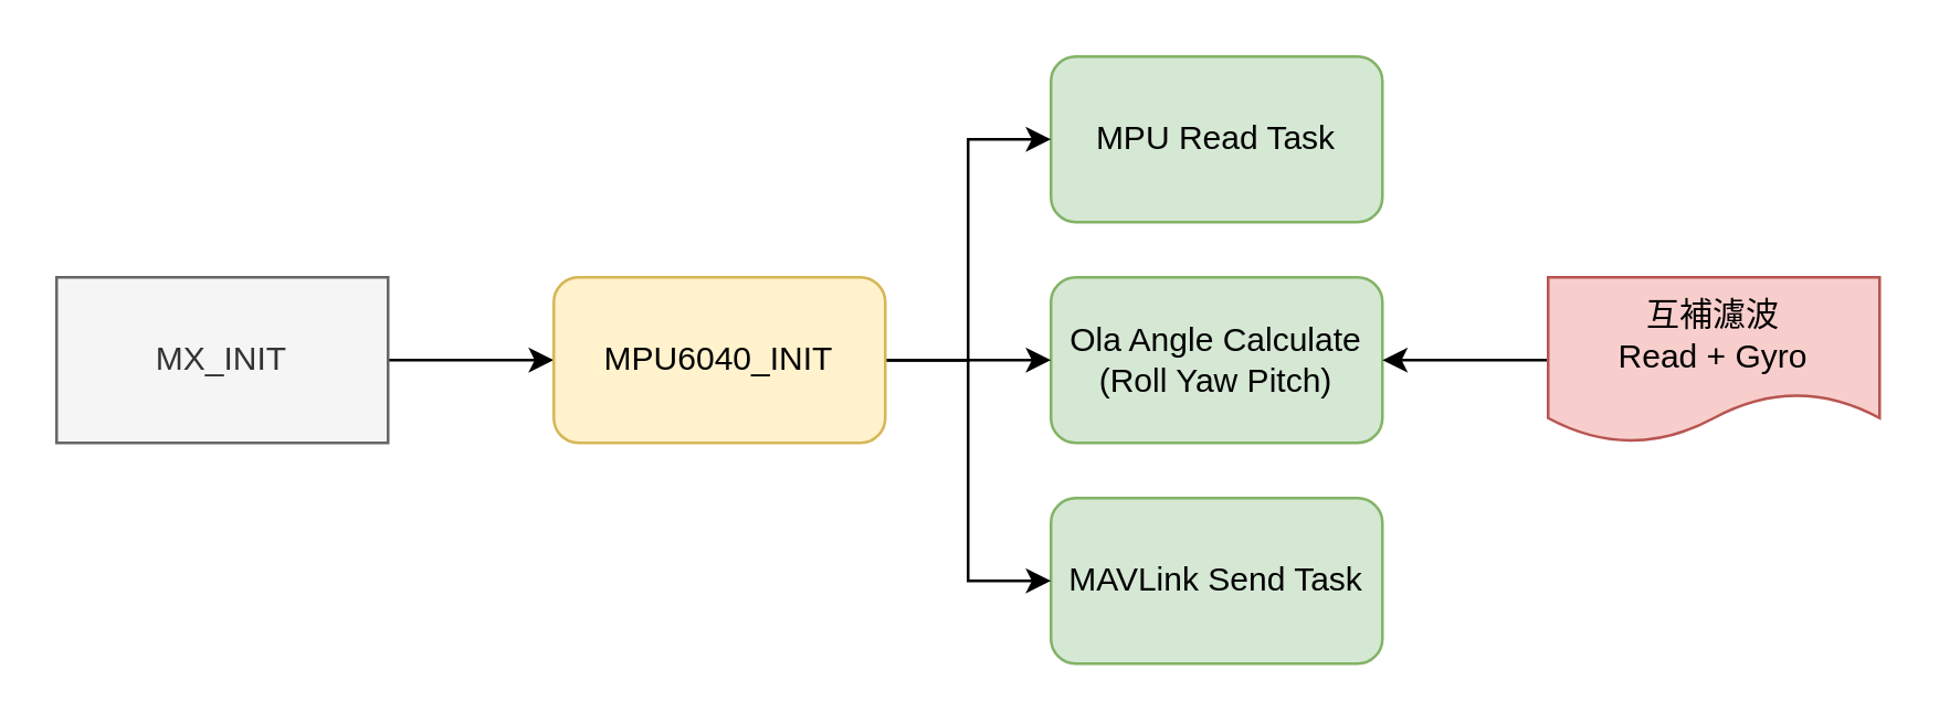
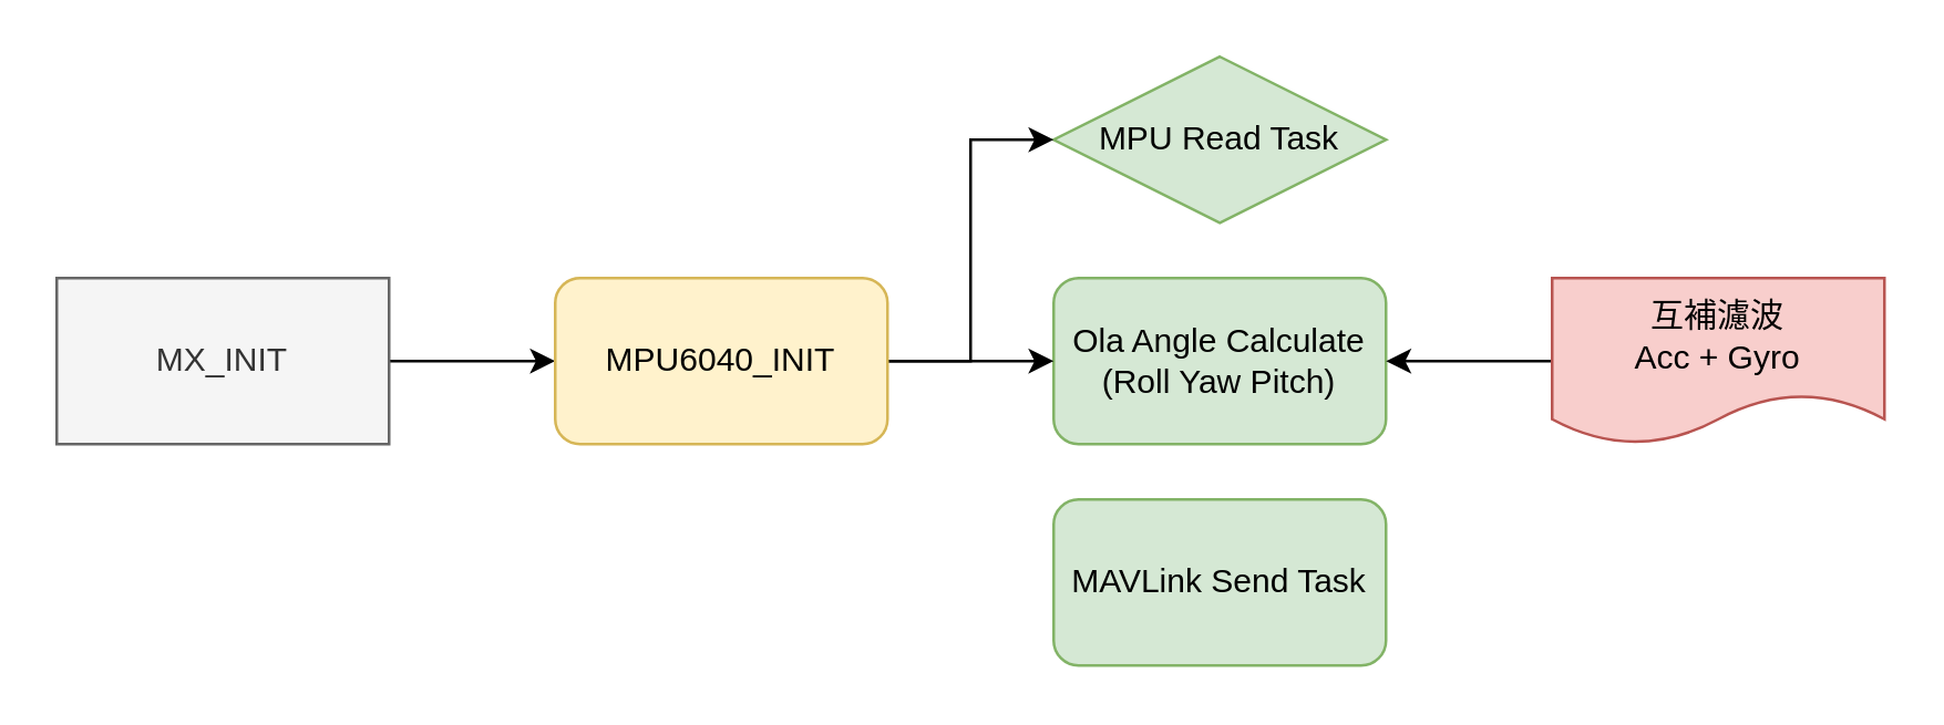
- <mxCell id="2" value="MPU Read Task" style="rounded=1;whiteSpace=wrap;html=1;fillColor=#d5e8d4;strokeColor=#82b366;" vertex="1" parent="1"><mxGeometry x="380" y="20" width="120" height="60" as="geometry" /></mxCell>
+ <mxCell id="2" value="MPU Read Task" style="rhombus;whiteSpace=wrap;html=1;fillColor=#d5e8d4;strokeColor=#82b366;" vertex="1" parent="1"><mxGeometry x="380" y="20" width="120" height="60" as="geometry" /></mxCell>
- <mxCell id="12" value="互補濾波&lt;br&gt;Read + Gyro" style="shape=document;whiteSpace=wrap;html=1;boundedLbl=1;fillColor=#f8cecc;strokeColor=#b85450;" vertex="1" parent="1"><mxGeometry x="560" y="100" width="120" height="60" as="geometry" /></mxCell>
+ <mxCell id="12" value="互補濾波&lt;br&gt;Acc + Gyro" style="shape=document;whiteSpace=wrap;html=1;boundedLbl=1;fillColor=#f8cecc;strokeColor=#b85450;" vertex="1" parent="1"><mxGeometry x="560" y="100" width="120" height="60" as="geometry" /></mxCell>
- <mxCell id="9" style="edgeStyle=orthogonalEdgeStyle;rounded=0;orthogonalLoop=1;jettySize=auto;html=1;entryX=0;entryY=0.5;entryDx=0;entryDy=0;" edge="1" parent="1" source="10" target="4"><mxGeometry relative="1" as="geometry" /></mxCell>
